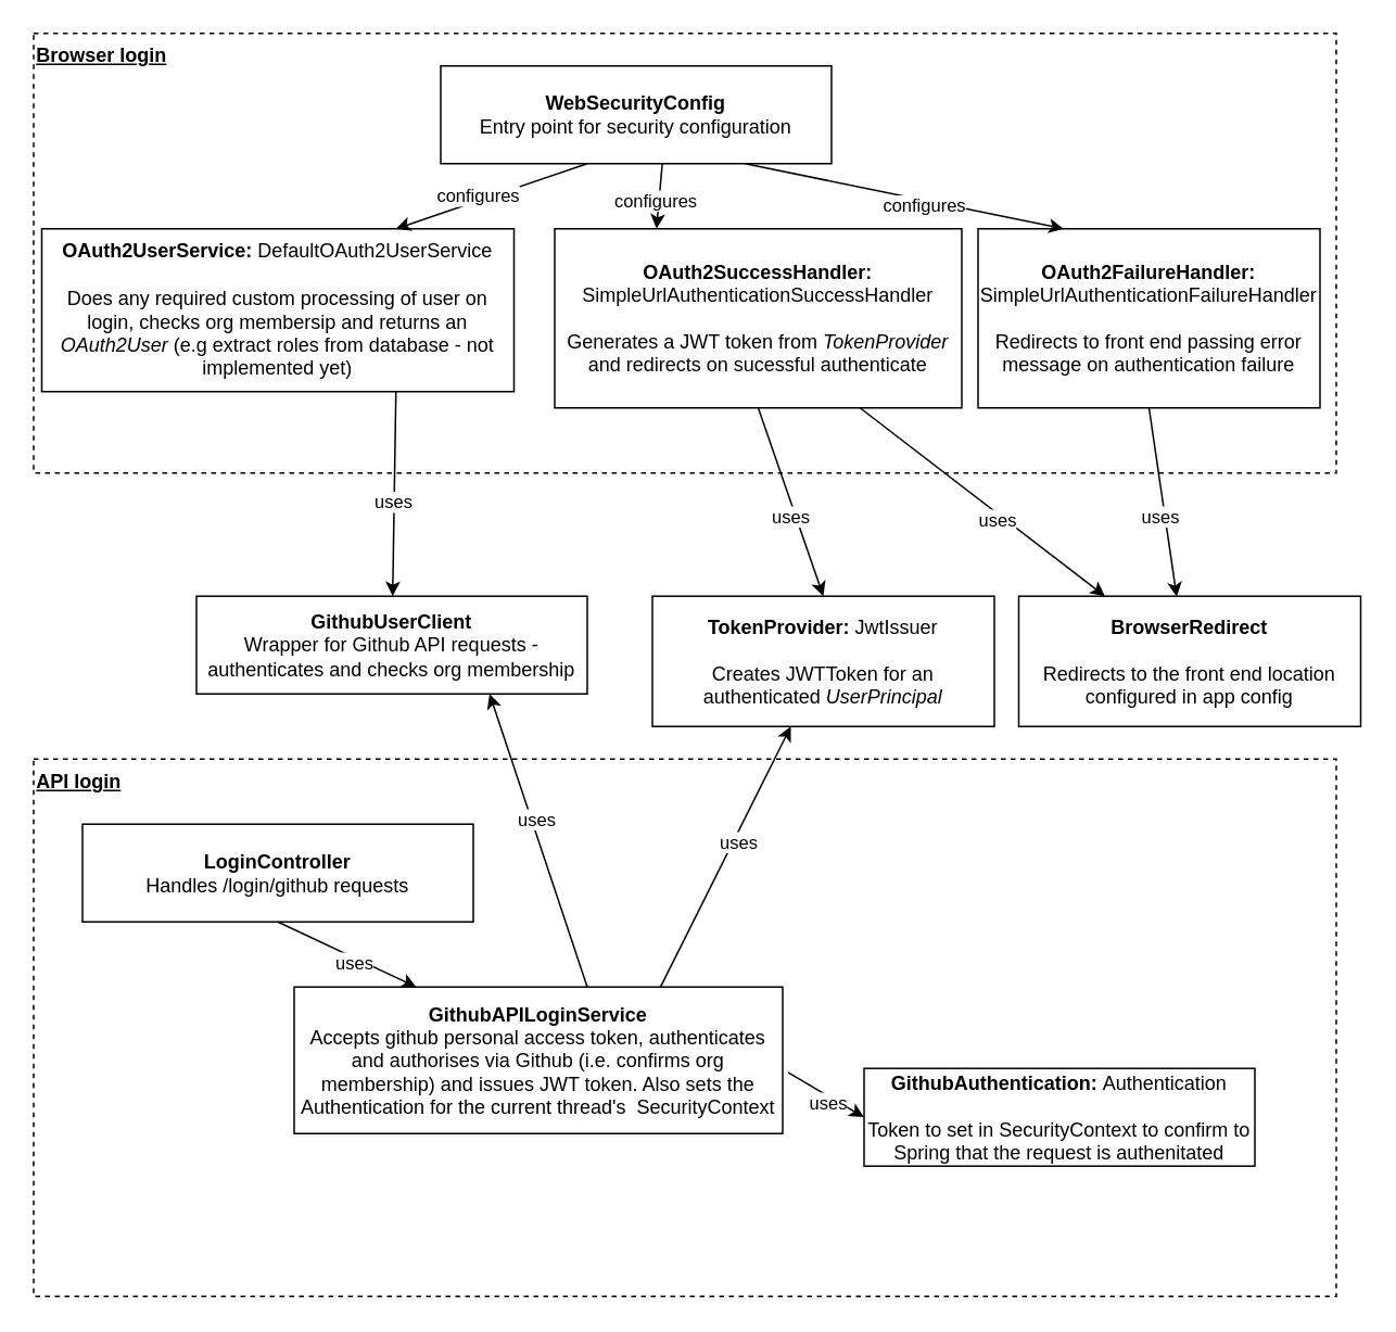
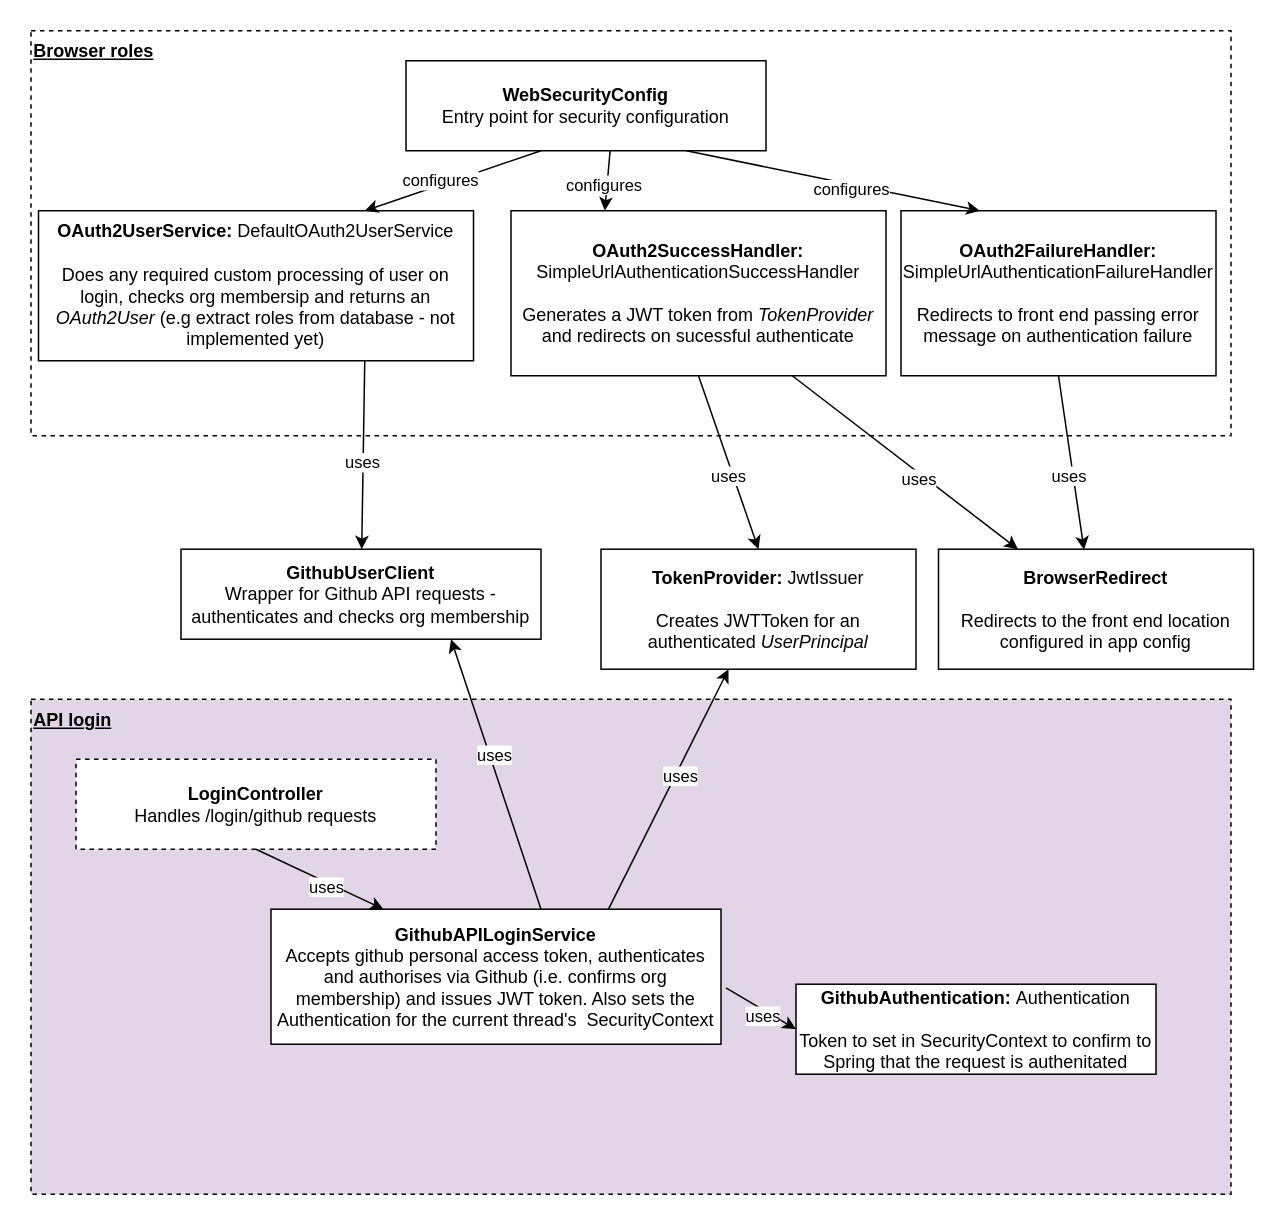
- <mxCell id="2" value="&lt;b&gt;&lt;u&gt;Browser login&lt;/u&gt;&lt;/b&gt;" style="rounded=0;whiteSpace=wrap;html=1;dashed=1;verticalAlign=top;align=left;" parent="1" vertex="1"><mxGeometry x="20" y="20" width="800" height="270" as="geometry" /></mxCell>
+ <mxCell id="2" value="&lt;b&gt;&lt;u&gt;Browser roles&lt;/u&gt;&lt;/b&gt;" style="rounded=0;whiteSpace=wrap;html=1;dashed=1;verticalAlign=top;align=left;" parent="1" vertex="1"><mxGeometry x="20" y="20" width="800" height="270" as="geometry" /></mxCell>
- <mxCell id="13" value="&lt;b&gt;&lt;u&gt;API login&lt;/u&gt;&lt;/b&gt;" style="rounded=0;whiteSpace=wrap;html=1;dashed=1;verticalAlign=top;align=left;" parent="1" vertex="1"><mxGeometry x="20" y="465.64" width="800" height="330" as="geometry" /></mxCell>
+ <mxCell id="13" value="&lt;b&gt;&lt;u&gt;API login&lt;/u&gt;&lt;/b&gt;" style="rounded=0;whiteSpace=wrap;html=1;dashed=1;verticalAlign=top;align=left;fillColor=#e1d5e7;" parent="1" vertex="1"><mxGeometry x="20" y="465.64" width="800" height="330" as="geometry" /></mxCell>
- <mxCell id="14" value="&lt;div&gt;&lt;b&gt;LoginController&lt;/b&gt;&lt;/div&gt;&lt;div&gt;Handles /login/github requests&lt;/div&gt;" style="rounded=0;whiteSpace=wrap;html=1;" parent="1" vertex="1"><mxGeometry x="50" y="505.64" width="240" height="60" as="geometry" /></mxCell>
+ <mxCell id="14" value="&lt;div&gt;&lt;b&gt;LoginController&lt;/b&gt;&lt;/div&gt;&lt;div&gt;Handles /login/github requests&lt;/div&gt;" style="rounded=0;whiteSpace=wrap;html=1;dashed=1;" parent="1" vertex="1"><mxGeometry x="50" y="505.64" width="240" height="60" as="geometry" /></mxCell>
